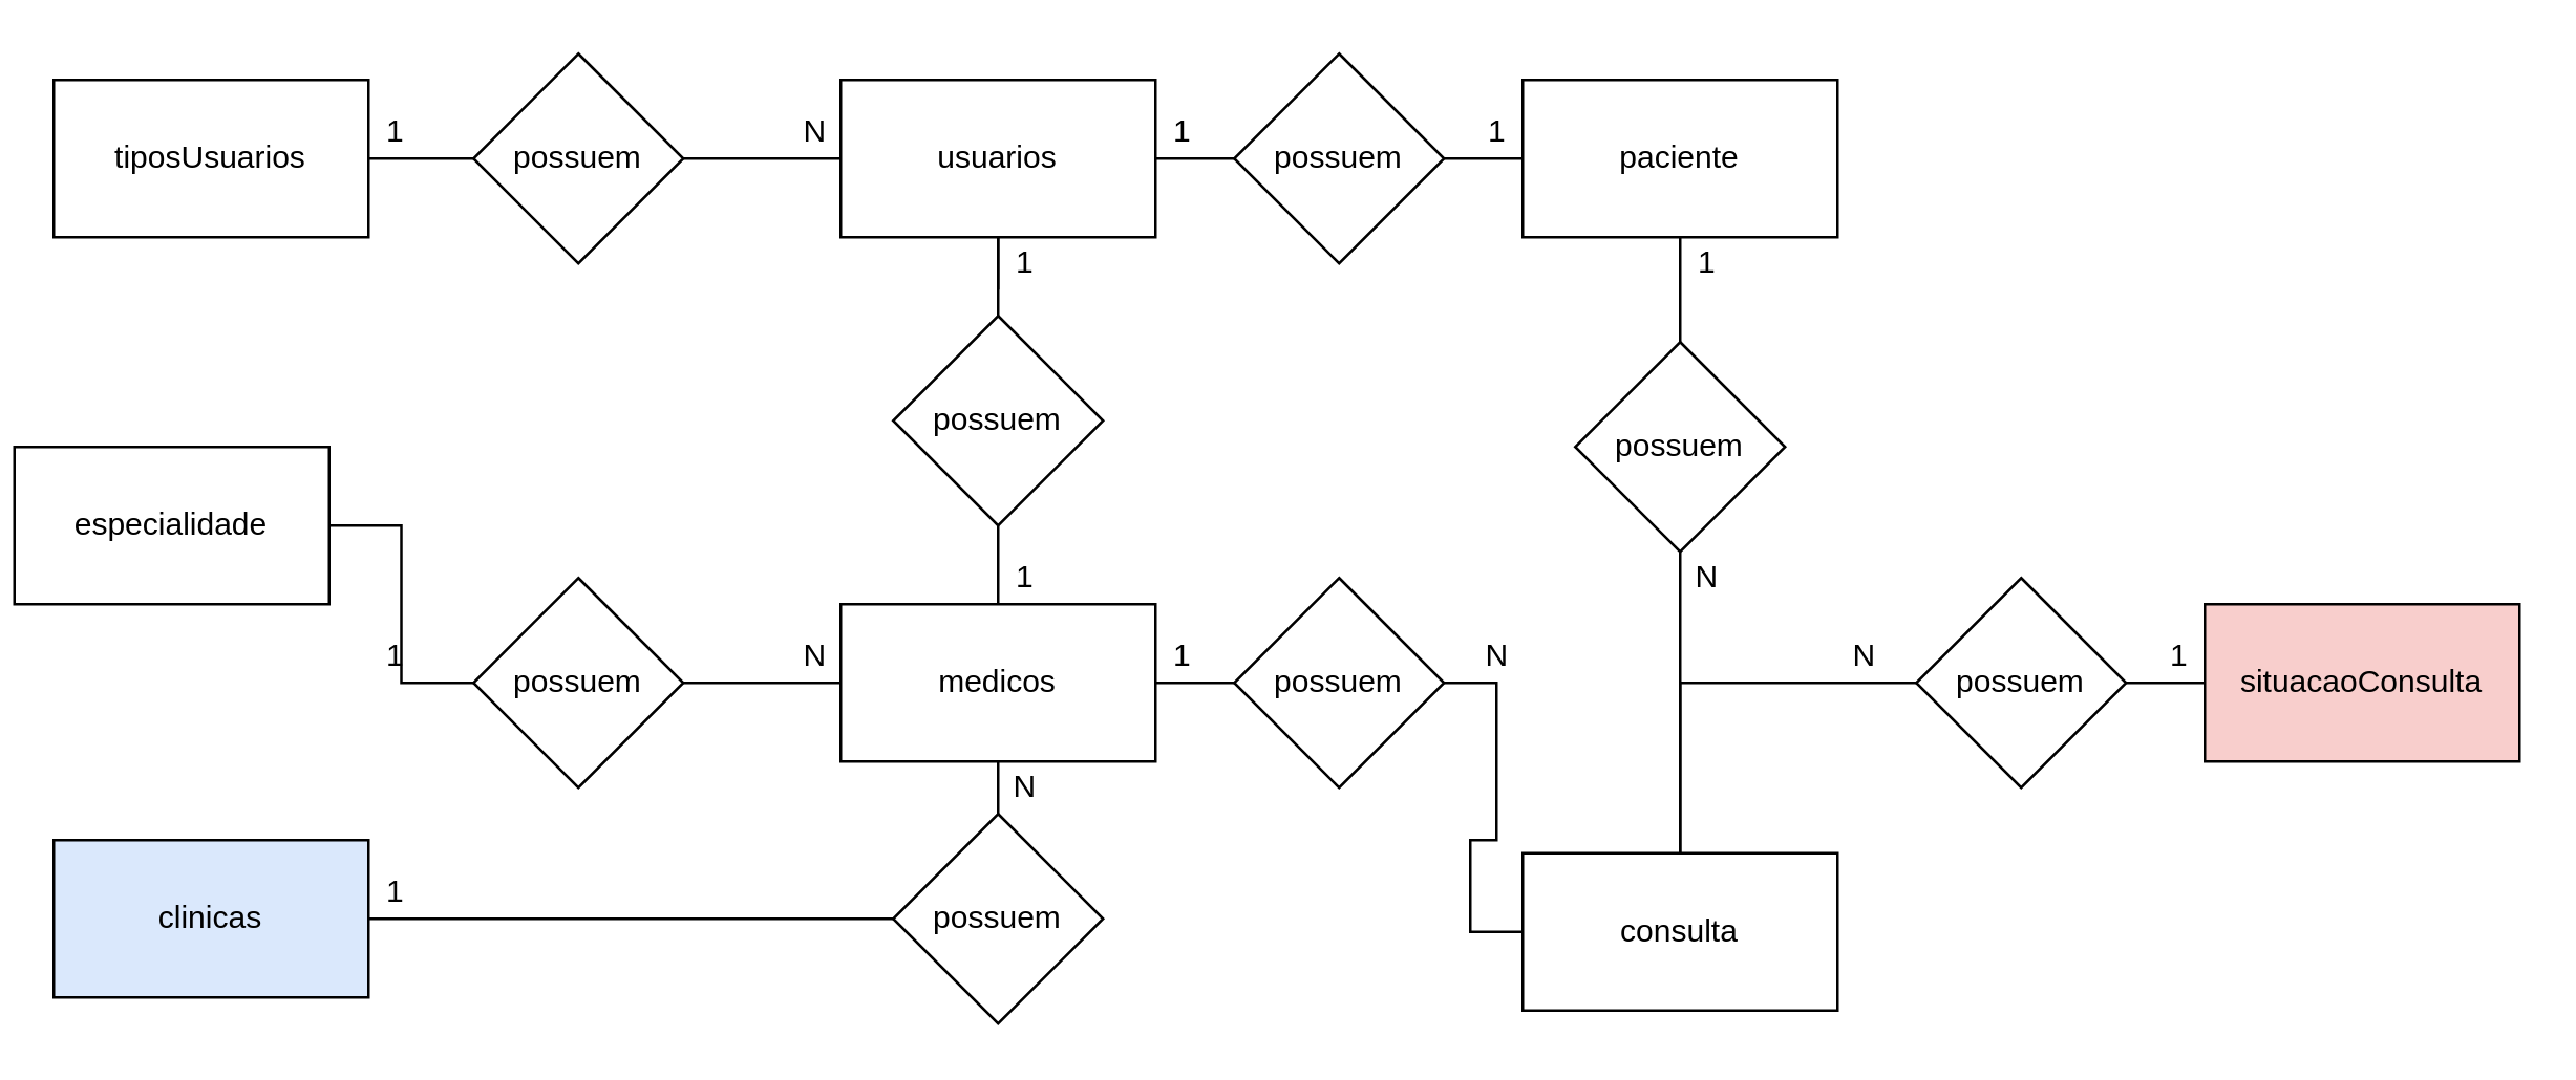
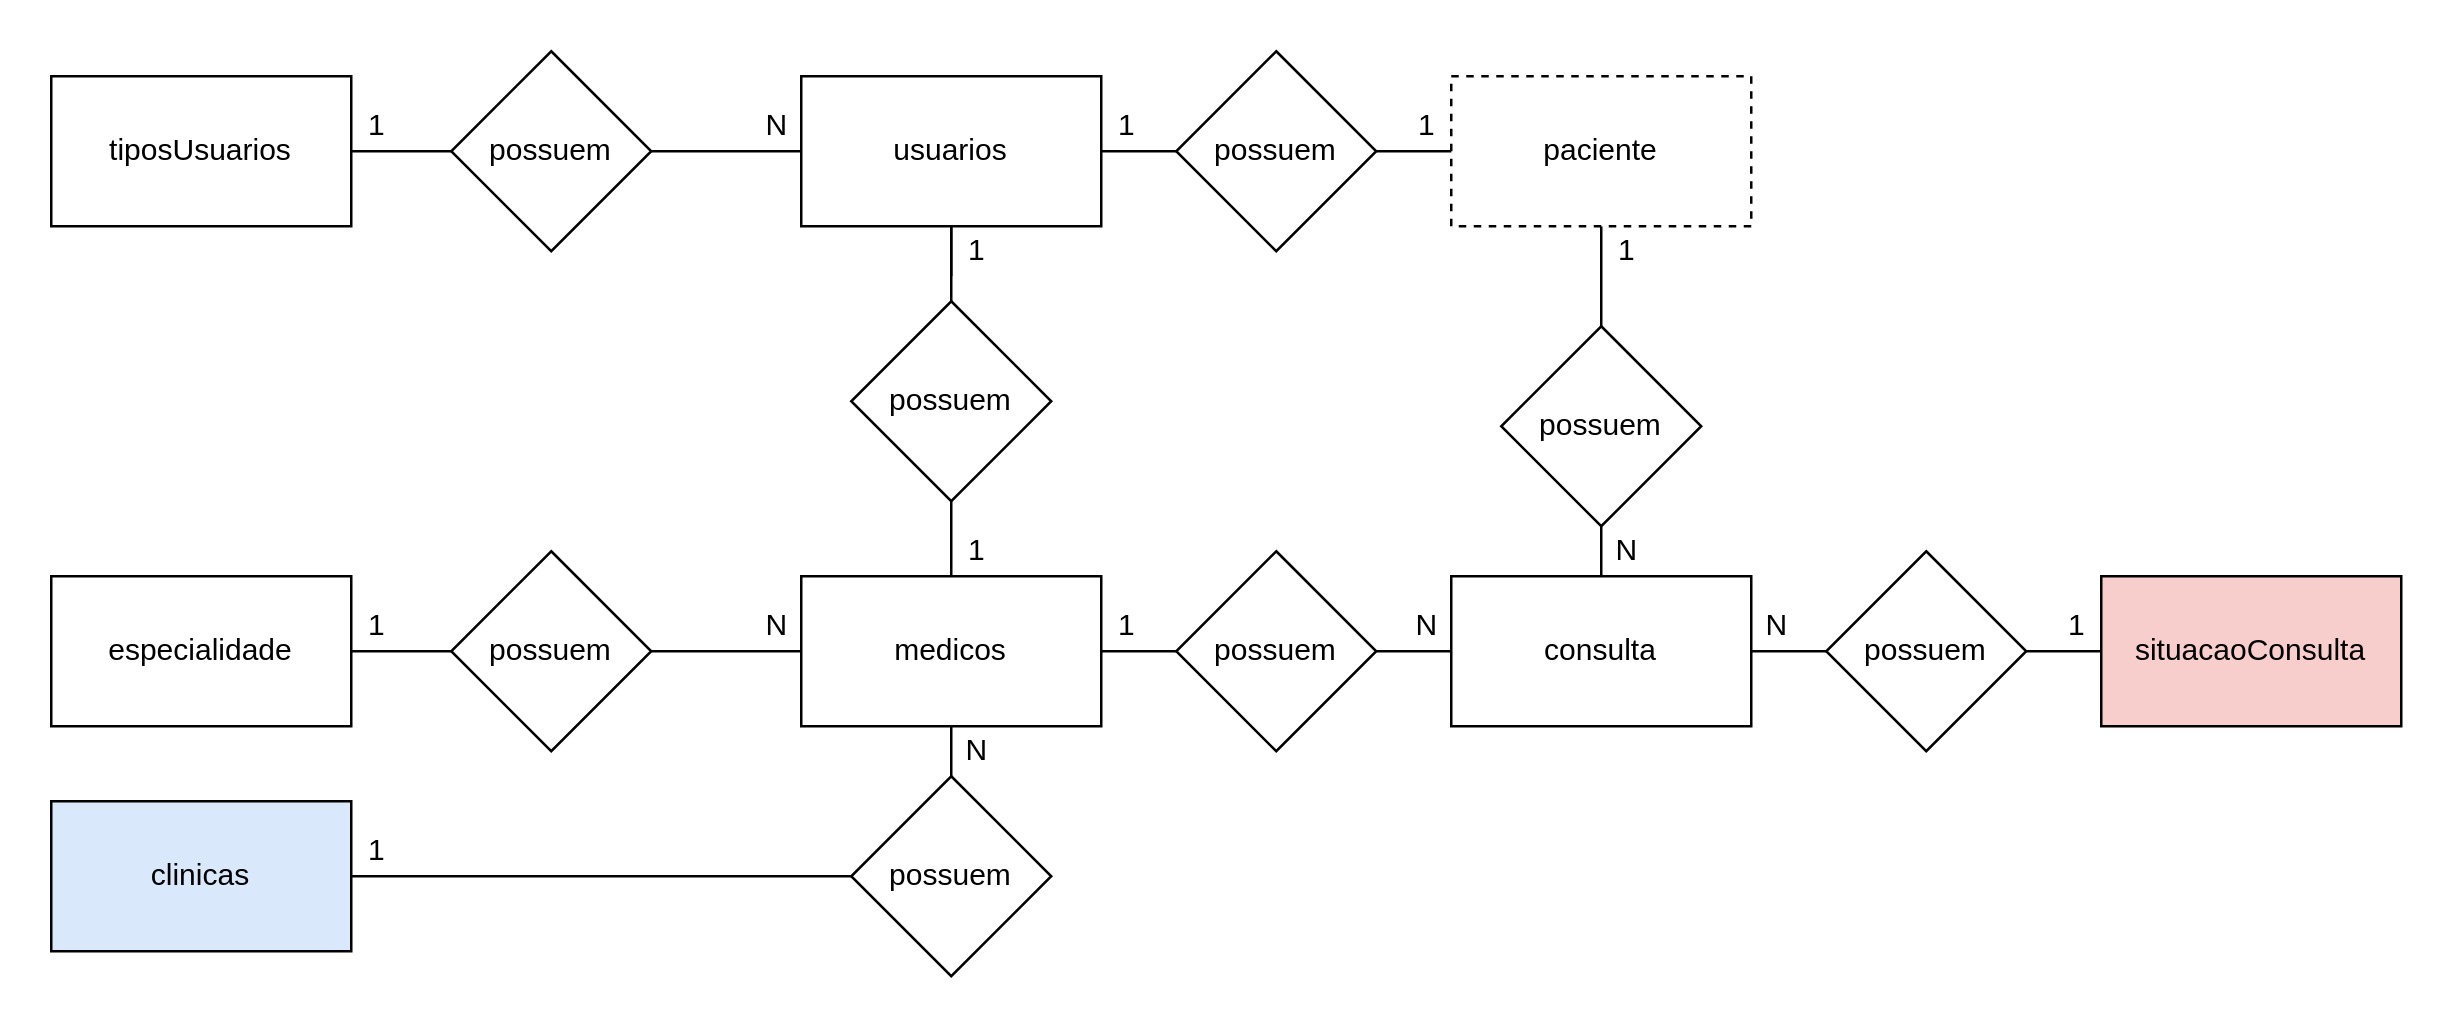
- <mxCell id="39" value="paciente" style="rounded=0;whiteSpace=wrap;html=1;" vertex="1" parent="1"><mxGeometry x="580" y="30" width="120" height="60" as="geometry" /></mxCell>
+ <mxCell id="39" value="paciente" style="rounded=0;whiteSpace=wrap;html=1;dashed=1;" vertex="1" parent="1"><mxGeometry x="580" y="30" width="120" height="60" as="geometry" /></mxCell>
- <mxCell id="12" value="especialidade" style="rounded=0;whiteSpace=wrap;html=1;" vertex="1" parent="1"><mxGeometry x="5" y="170" width="120" height="60" as="geometry" /></mxCell>
+ <mxCell id="12" value="especialidade" style="rounded=0;whiteSpace=wrap;html=1;" vertex="1" parent="1"><mxGeometry x="20" y="230" width="120" height="60" as="geometry" /></mxCell>
- <mxCell id="10" value="consulta" style="rounded=0;whiteSpace=wrap;html=1;" vertex="1" parent="1"><mxGeometry x="580" y="325" width="120" height="60" as="geometry" /></mxCell>
+ <mxCell id="10" value="consulta" style="rounded=0;whiteSpace=wrap;html=1;" vertex="1" parent="1"><mxGeometry x="580" y="230" width="120" height="60" as="geometry" /></mxCell>
